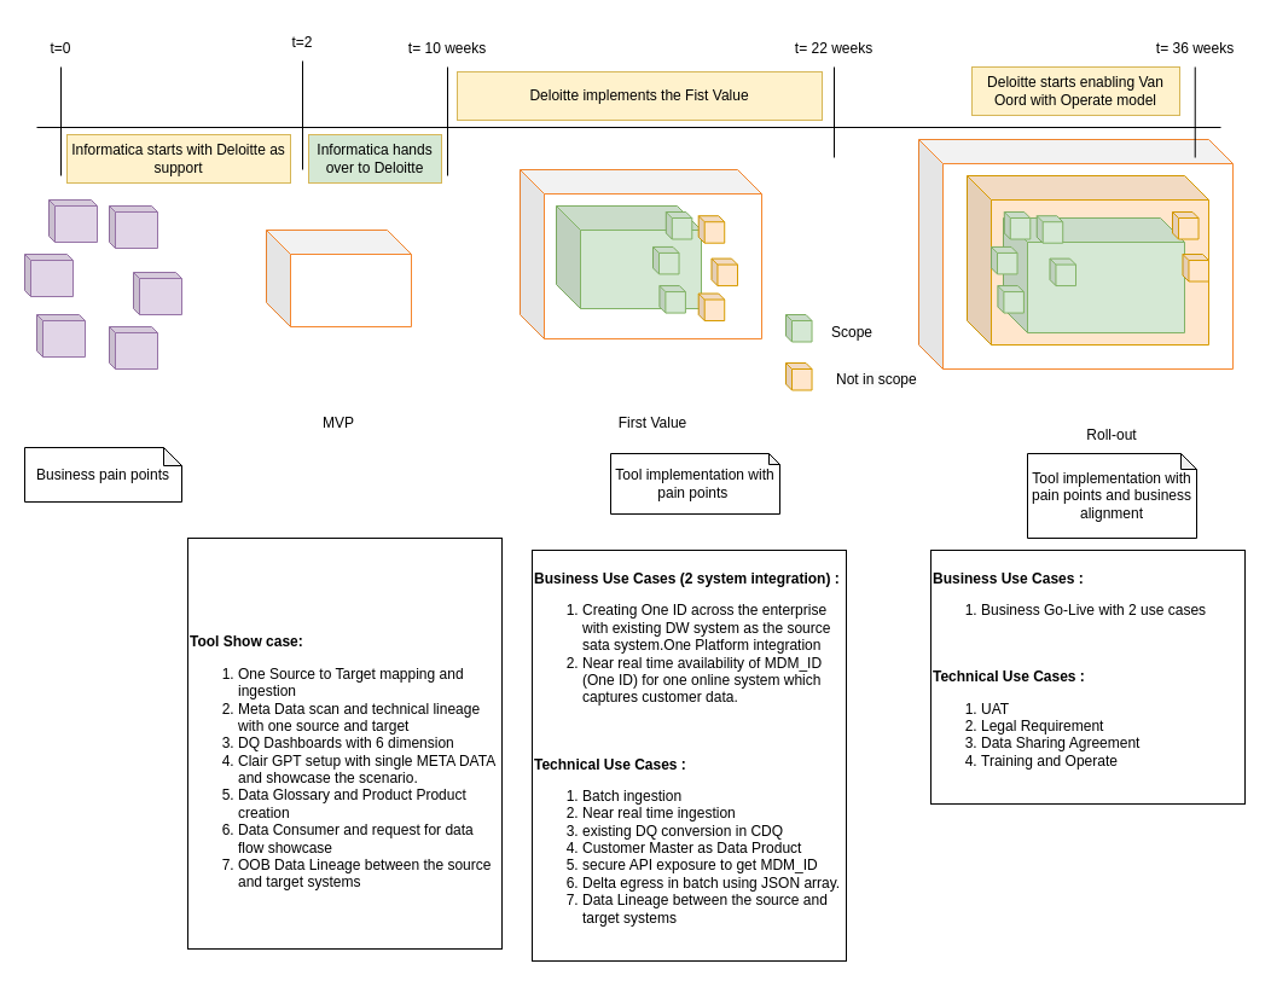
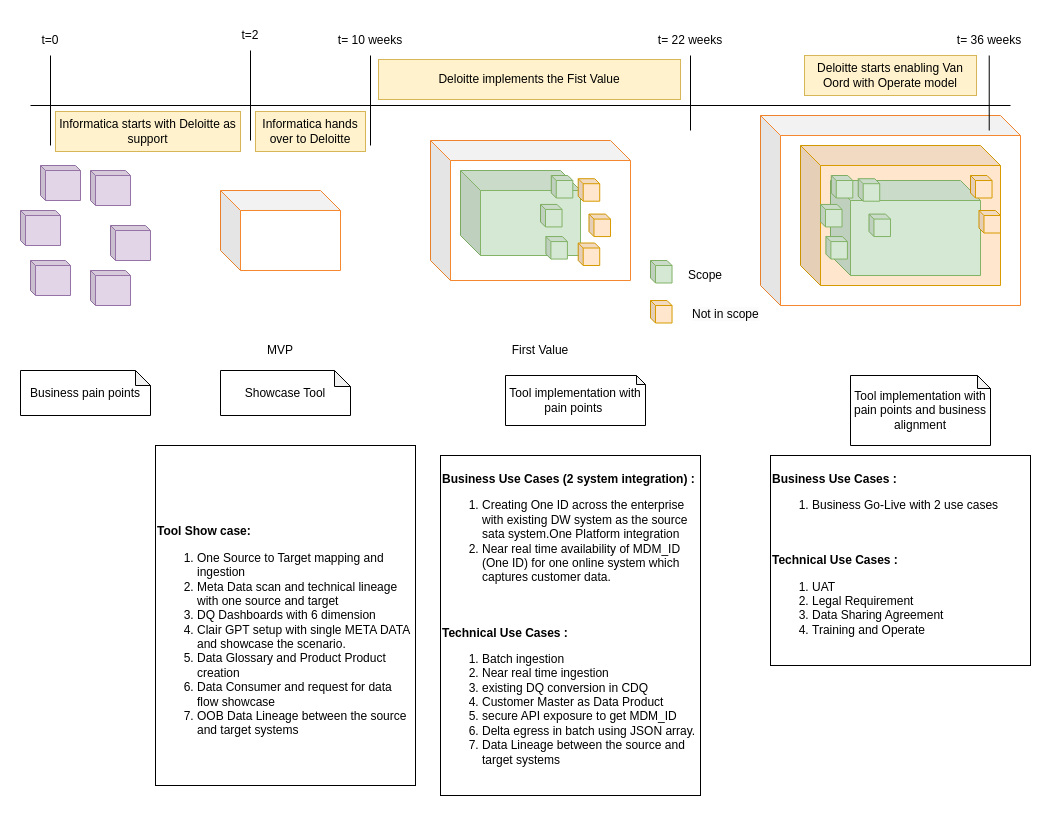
- <mxCell id="52" value="Informatica hands over to Deloitte" style="rounded=0;whiteSpace=wrap;html=1;fillColor=#d5e8d4;strokeColor=#d6b656;" vertex="1" parent="1"><mxGeometry x="255" y="111" width="110" height="40" as="geometry" /></mxCell>
+ <mxCell id="52" value="Informatica hands over to Deloitte" style="rounded=0;whiteSpace=wrap;html=1;fillColor=#fff2cc;strokeColor=#d6b656;" vertex="1" parent="1"><mxGeometry x="255" y="111" width="110" height="40" as="geometry" /></mxCell>
- <mxCell id="18" value="Roll-out" style="text;html=1;align=center;verticalAlign=middle;whiteSpace=wrap;rounded=0;" vertex="1" parent="1"><mxGeometry x="890" y="345" width="60" height="30" as="geometry" /></mxCell>
+ <mxCell id="20" value="Showcase Tool" style="shape=note;whiteSpace=wrap;html=1;backgroundOutline=1;darkOpacity=0.05;size=16;" vertex="1" parent="1"><mxGeometry x="220" y="370" width="130" height="45" as="geometry" /></mxCell>
